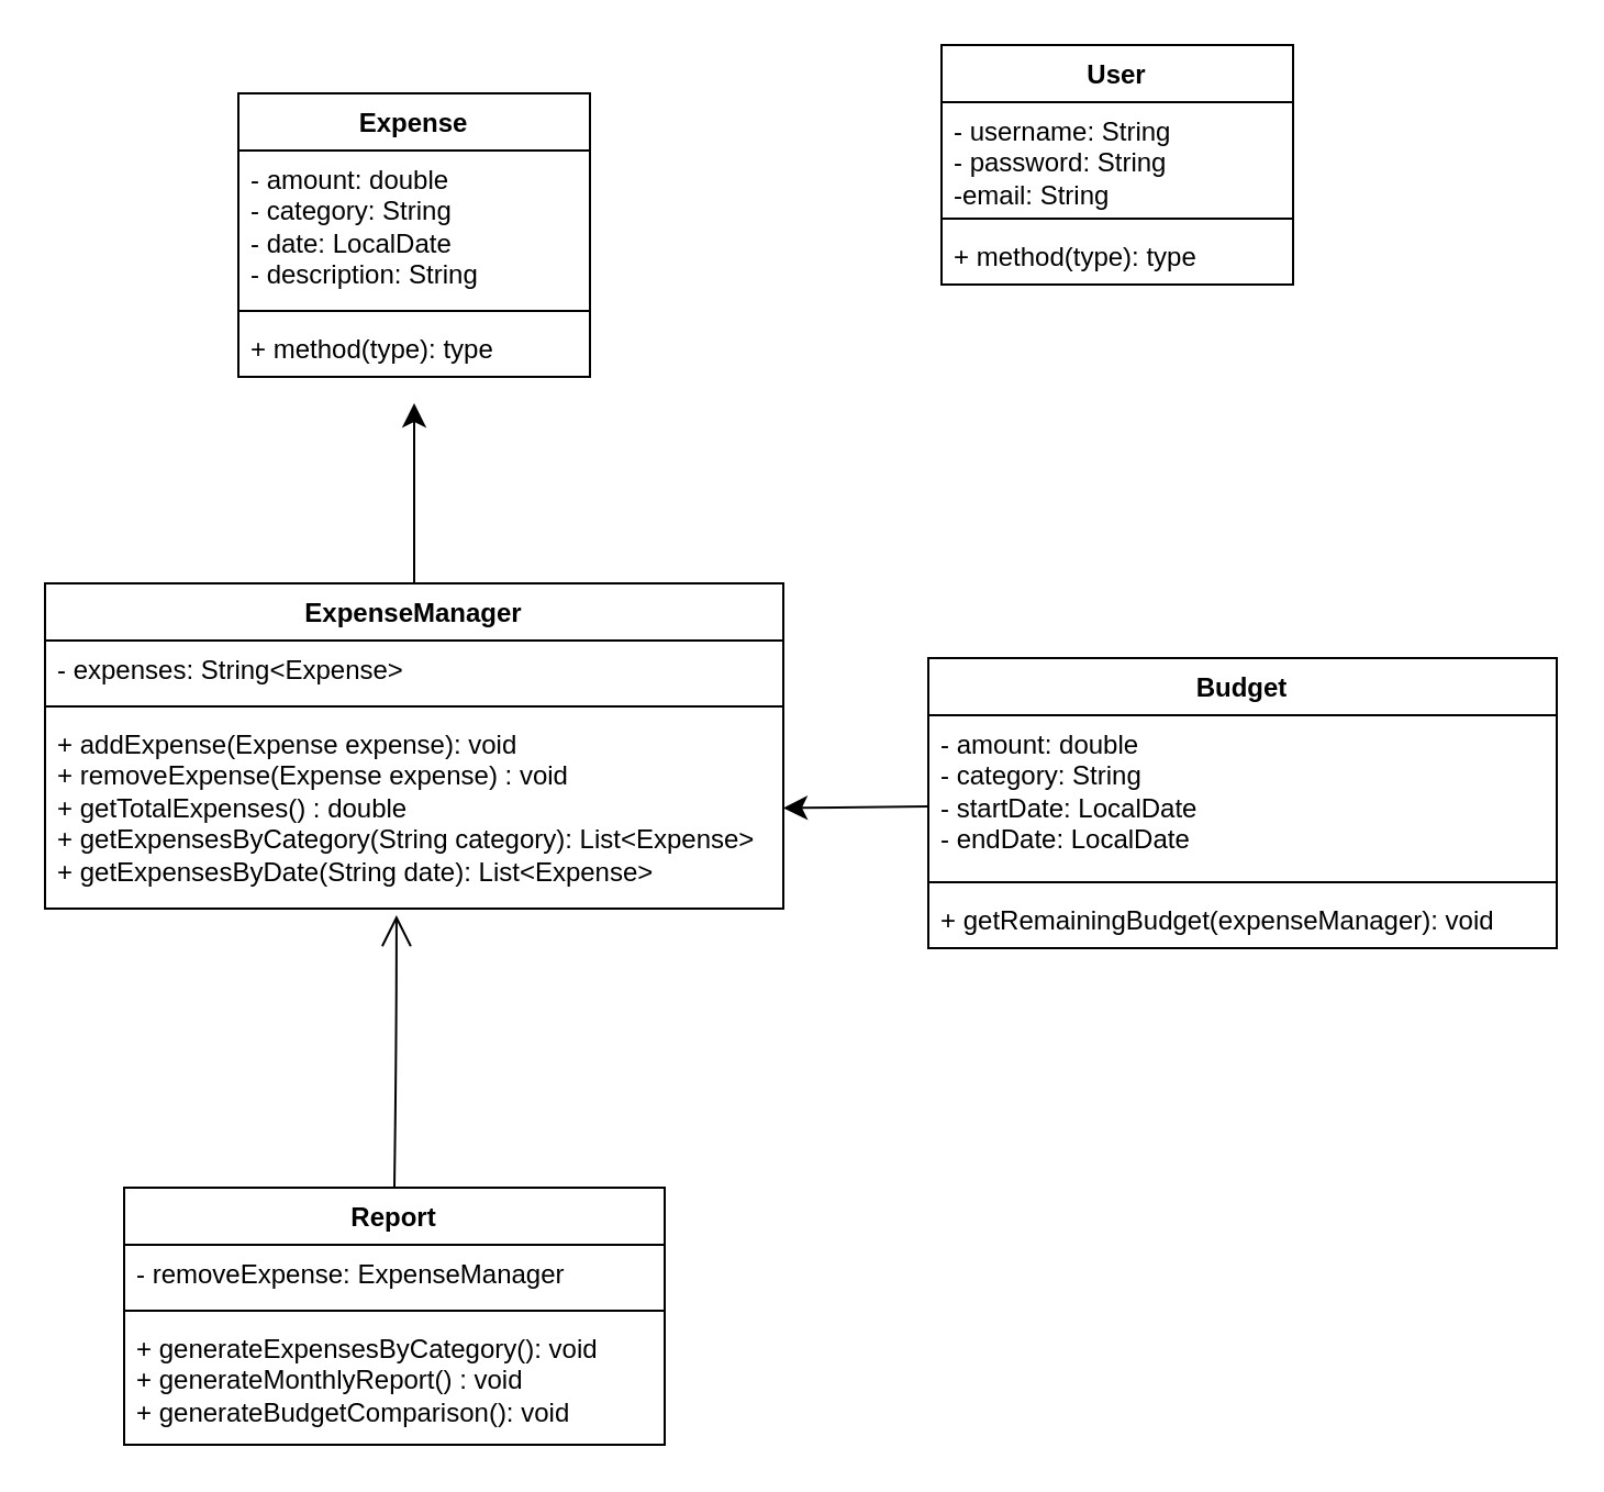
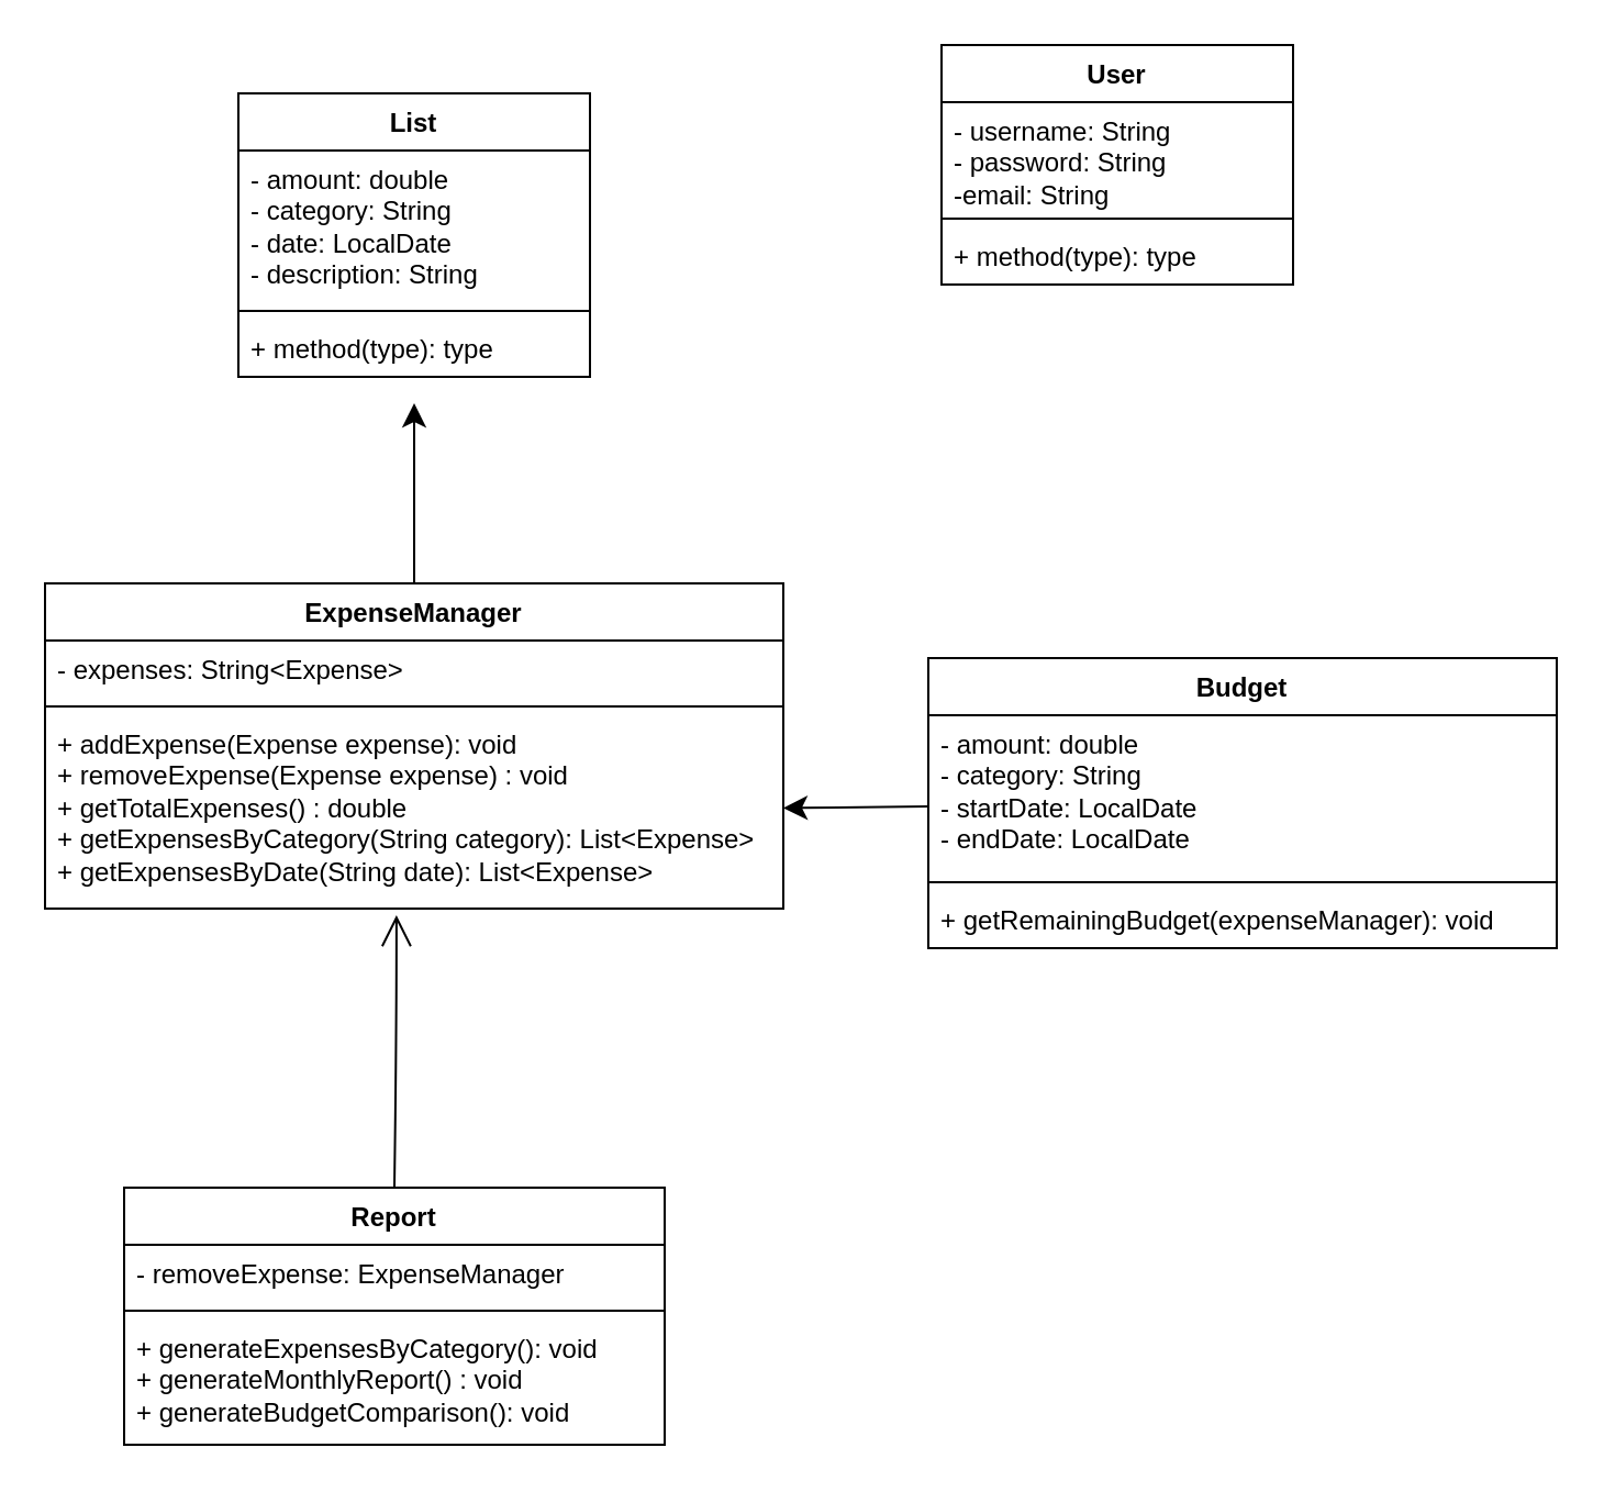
- <mxCell id="2" value="Expense" style="swimlane;fontStyle=1;align=center;verticalAlign=top;childLayout=stackLayout;horizontal=1;startSize=26;horizontalStack=0;resizeParent=1;resizeParentMax=0;resizeLast=0;collapsible=1;marginBottom=0;whiteSpace=wrap;html=1;" vertex="1" parent="1"><mxGeometry x="108" y="42" width="160" height="129" as="geometry" /></mxCell>
+ <mxCell id="2" value="List" style="swimlane;fontStyle=1;align=center;verticalAlign=top;childLayout=stackLayout;horizontal=1;startSize=26;horizontalStack=0;resizeParent=1;resizeParentMax=0;resizeLast=0;collapsible=1;marginBottom=0;whiteSpace=wrap;html=1;" vertex="1" parent="1"><mxGeometry x="108" y="42" width="160" height="129" as="geometry" /></mxCell>
